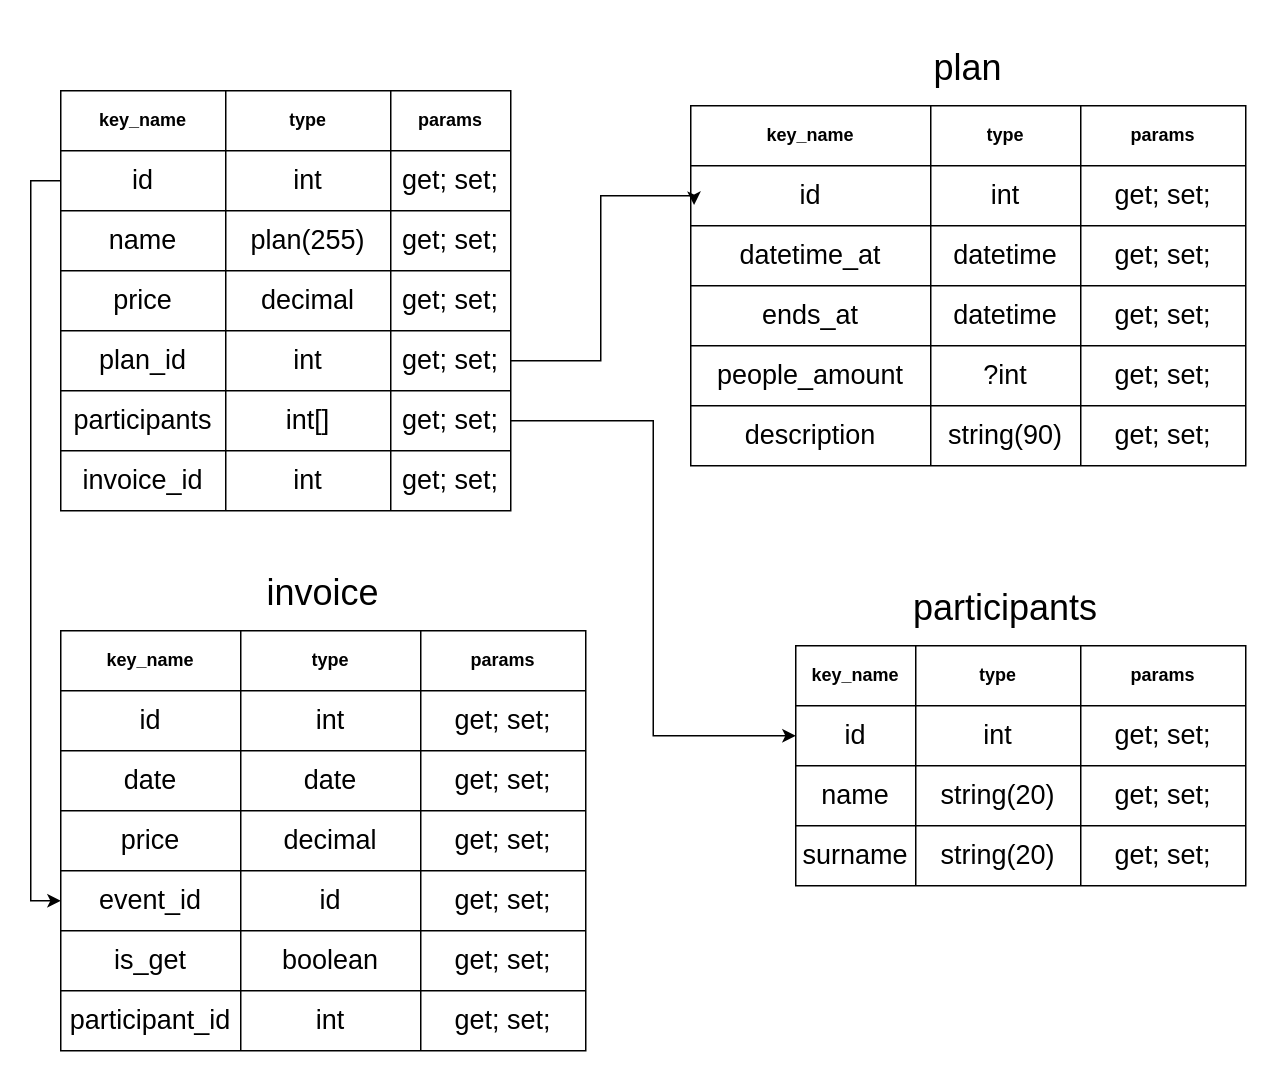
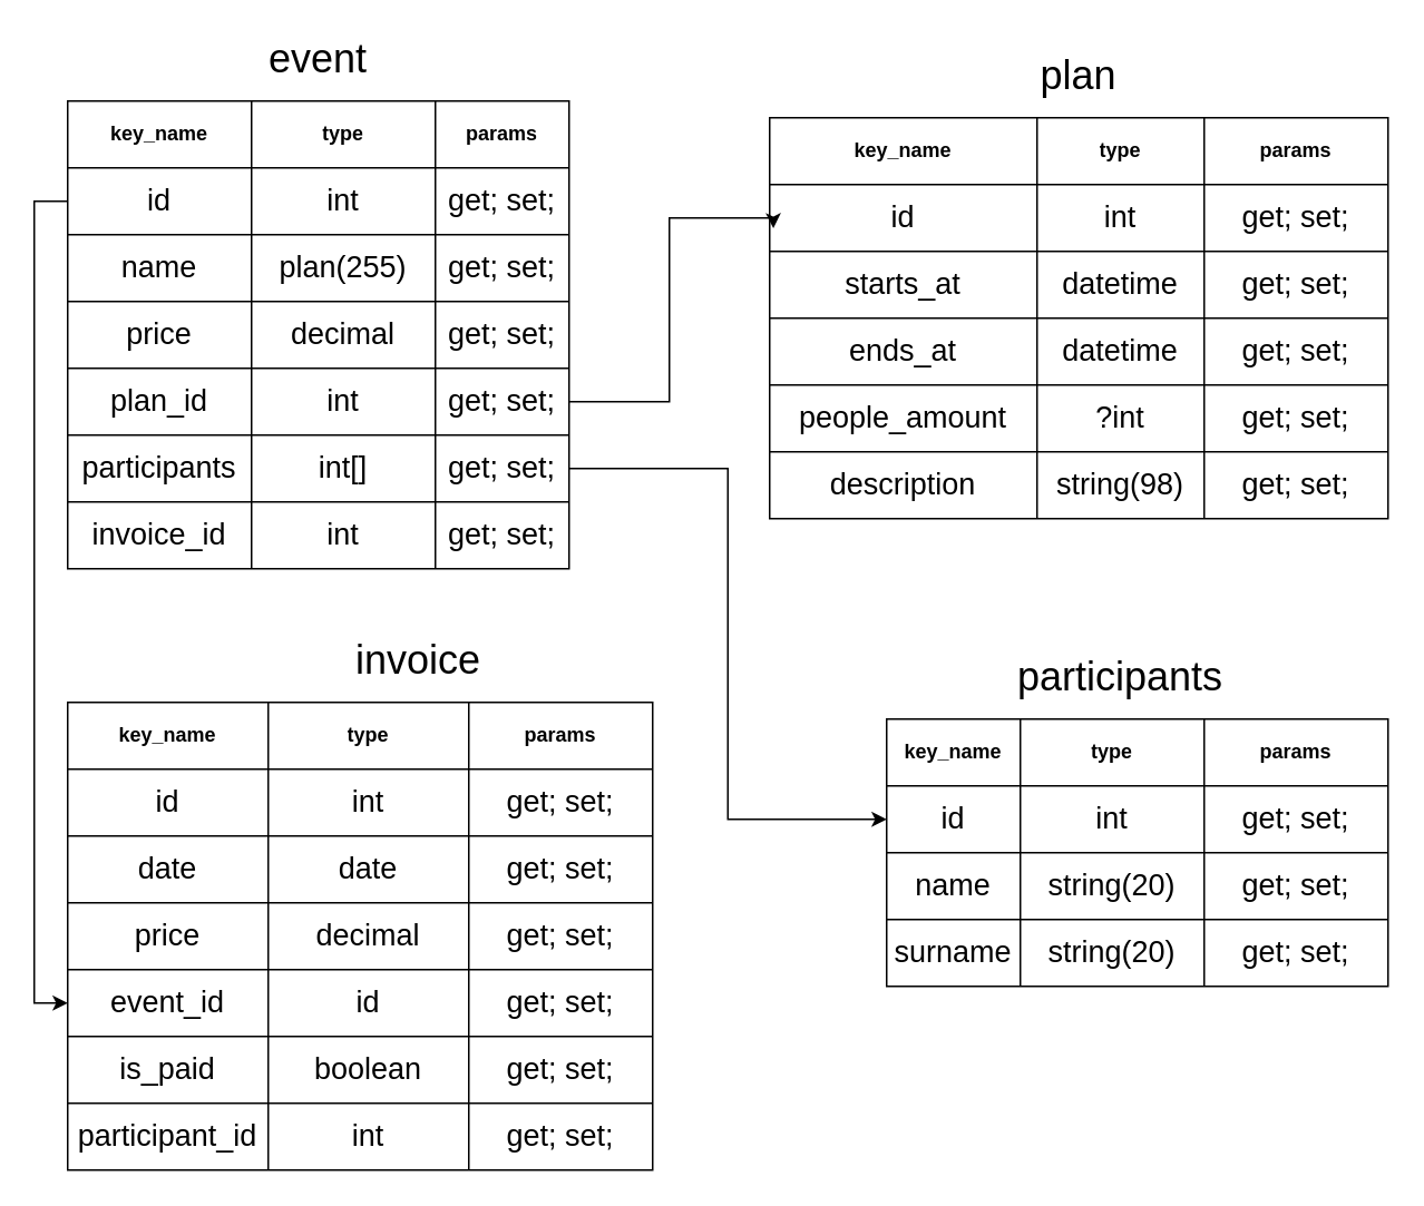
+ <mxCell id="31" value="&lt;font style=&quot;font-size: 24px;&quot;&gt;event&lt;/font&gt;" style="text;strokeColor=none;align=center;fillColor=none;html=1;verticalAlign=middle;whiteSpace=wrap;rounded=0;" vertex="1" parent="1"><mxGeometry x="160" y="20" width="60" height="30" as="geometry" /></mxCell>
- <mxCell id="42" value="&lt;font style=&quot;font-size: 18px;&quot;&gt;datetime_at&lt;/font&gt;" style="shape=partialRectangle;html=1;whiteSpace=wrap;connectable=0;strokeColor=inherit;overflow=hidden;fillColor=none;top=0;left=0;bottom=0;right=0;pointerEvents=1;" vertex="1" parent="41"><mxGeometry width="160" height="40" as="geometry"><mxRectangle width="160" height="40" as="alternateBounds" /></mxGeometry></mxCell>
+ <mxCell id="42" value="&lt;font style=&quot;font-size: 18px;&quot;&gt;starts_at&lt;/font&gt;" style="shape=partialRectangle;html=1;whiteSpace=wrap;connectable=0;strokeColor=inherit;overflow=hidden;fillColor=none;top=0;left=0;bottom=0;right=0;pointerEvents=1;" vertex="1" parent="41"><mxGeometry width="160" height="40" as="geometry"><mxRectangle width="160" height="40" as="alternateBounds" /></mxGeometry></mxCell>
- <mxCell id="55" value="&lt;font style=&quot;font-size: 18px;&quot;&gt;string(90)&lt;/font&gt;" style="shape=partialRectangle;html=1;whiteSpace=wrap;connectable=0;strokeColor=inherit;overflow=hidden;fillColor=none;top=0;left=0;bottom=0;right=0;pointerEvents=1;" vertex="1" parent="53"><mxGeometry x="160" width="100" height="40" as="geometry"><mxRectangle width="100" height="40" as="alternateBounds" /></mxGeometry></mxCell>
+ <mxCell id="55" value="&lt;font style=&quot;font-size: 18px;&quot;&gt;string(98)&lt;/font&gt;" style="shape=partialRectangle;html=1;whiteSpace=wrap;connectable=0;strokeColor=inherit;overflow=hidden;fillColor=none;top=0;left=0;bottom=0;right=0;pointerEvents=1;" vertex="1" parent="53"><mxGeometry x="160" width="100" height="40" as="geometry"><mxRectangle width="100" height="40" as="alternateBounds" /></mxGeometry></mxCell>
- <mxCell id="88" value="&lt;font style=&quot;font-size: 24px;&quot;&gt;invoice&lt;/font&gt;" style="text;strokeColor=none;align=center;fillColor=none;html=1;verticalAlign=middle;whiteSpace=wrap;rounded=0;" vertex="1" parent="1"><mxGeometry x="185" y="380" width="60" height="30" as="geometry" /></mxCell>
+ <mxCell id="88" value="&lt;font style=&quot;font-size: 24px;&quot;&gt;invoice&lt;/font&gt;" style="text;strokeColor=none;align=center;fillColor=none;html=1;verticalAlign=middle;whiteSpace=wrap;rounded=0;" vertex="1" parent="1"><mxGeometry x="220" y="380" width="60" height="30" as="geometry" /></mxCell>
- <mxCell id="81" value="&lt;span style=&quot;font-size: 18px;&quot;&gt;is_get&lt;/span&gt;" style="shape=partialRectangle;html=1;whiteSpace=wrap;connectable=0;strokeColor=inherit;overflow=hidden;fillColor=none;top=0;left=0;bottom=0;right=0;pointerEvents=1;" vertex="1" parent="80"><mxGeometry width="120" height="40" as="geometry"><mxRectangle width="120" height="40" as="alternateBounds" /></mxGeometry></mxCell>
+ <mxCell id="81" value="&lt;span style=&quot;font-size: 18px;&quot;&gt;is_paid&lt;/span&gt;" style="shape=partialRectangle;html=1;whiteSpace=wrap;connectable=0;strokeColor=inherit;overflow=hidden;fillColor=none;top=0;left=0;bottom=0;right=0;pointerEvents=1;" vertex="1" parent="80"><mxGeometry width="120" height="40" as="geometry"><mxRectangle width="120" height="40" as="alternateBounds" /></mxGeometry></mxCell>
